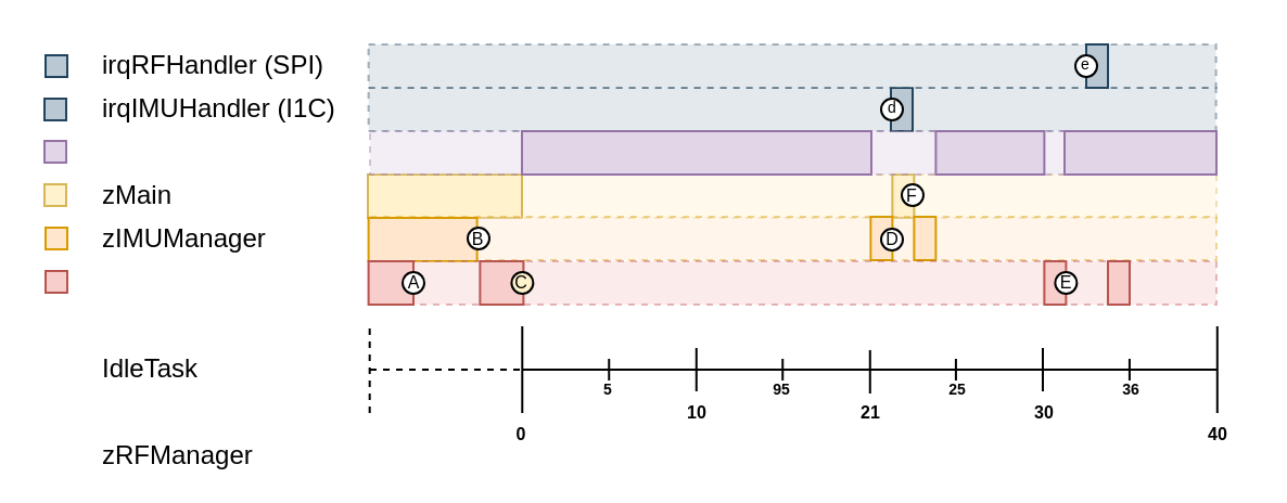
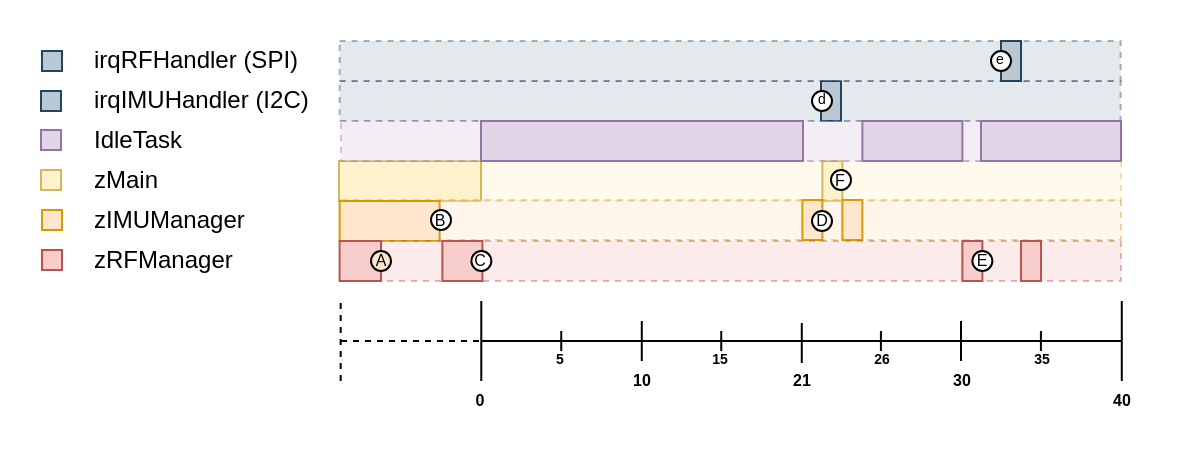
- <mxCell id="31" value="irqIMUHandler (I1C)" style="text;html=1;strokeColor=none;fillColor=none;align=left;verticalAlign=middle;whiteSpace=wrap;rounded=0;" parent="1" vertex="1"><mxGeometry x="45" y="40" width="125" height="20" as="geometry" /></mxCell>
+ <mxCell id="31" value="irqIMUHandler (I2C)" style="text;html=1;strokeColor=none;fillColor=none;align=left;verticalAlign=middle;whiteSpace=wrap;rounded=0;" parent="1" vertex="1"><mxGeometry x="45" y="40" width="125" height="20" as="geometry" /></mxCell>
- <mxCell id="55" value="A" style="ellipse;whiteSpace=wrap;html=1;aspect=fixed;fontSize=8;spacingRight=-1;" parent="1" vertex="1"><mxGeometry x="185" y="125" width="10" height="10" as="geometry" /></mxCell>
+ <mxCell id="55" value="A" style="ellipse;whiteSpace=wrap;html=1;aspect=fixed;fontSize=8;spacingRight=-1;fillColor=#ffe6cc;" parent="1" vertex="1"><mxGeometry x="185" y="125" width="10" height="10" as="geometry" /></mxCell>
- <mxCell id="56" value="C" style="ellipse;whiteSpace=wrap;html=1;aspect=fixed;fontSize=8;align=center;verticalAlign=middle;spacingRight=0;spacingLeft=0;fillColor=#fff2cc;" parent="1" vertex="1"><mxGeometry x="235.19" y="125" width="10" height="10" as="geometry" /></mxCell>
+ <mxCell id="56" value="C" style="ellipse;whiteSpace=wrap;html=1;aspect=fixed;fontSize=8;align=center;verticalAlign=middle;spacingRight=0;spacingLeft=0;" parent="1" vertex="1"><mxGeometry x="235.19" y="125" width="10" height="10" as="geometry" /></mxCell>
- <mxCell id="58" value="IdleTask" style="text;html=1;strokeColor=none;fillColor=none;align=left;verticalAlign=middle;whiteSpace=wrap;rounded=0;" vertex="1" parent="1"><mxGeometry x="45.19" y="160" width="45" height="20" as="geometry" /></mxCell>
+ <mxCell id="58" value="IdleTask" style="text;html=1;strokeColor=none;fillColor=none;align=left;verticalAlign=middle;whiteSpace=wrap;rounded=0;" vertex="1" parent="1"><mxGeometry x="45.19" y="60" width="45" height="20" as="geometry" /></mxCell>
- <mxCell id="26" value="95" style="text;html=1;strokeColor=none;fillColor=none;align=center;verticalAlign=middle;whiteSpace=wrap;rounded=0;fontSize=7;fontStyle=1" parent="1" vertex="1"><mxGeometry x="350.39" y="170" width="19.6" height="20" as="geometry" /></mxCell>
+ <mxCell id="26" value="15" style="text;html=1;strokeColor=none;fillColor=none;align=center;verticalAlign=middle;whiteSpace=wrap;rounded=0;fontSize=7;fontStyle=1" parent="1" vertex="1"><mxGeometry x="350.39" y="170" width="19.6" height="20" as="geometry" /></mxCell>
- <mxCell id="27" value="25" style="text;html=1;strokeColor=none;fillColor=none;align=center;verticalAlign=middle;whiteSpace=wrap;rounded=0;fontSize=7;fontStyle=1" parent="1" vertex="1"><mxGeometry x="430.59" y="170" width="19.6" height="20" as="geometry" /></mxCell>
+ <mxCell id="27" value="26" style="text;html=1;strokeColor=none;fillColor=none;align=center;verticalAlign=middle;whiteSpace=wrap;rounded=0;fontSize=7;fontStyle=1" parent="1" vertex="1"><mxGeometry x="430.59" y="170" width="19.6" height="20" as="geometry" /></mxCell>
- <mxCell id="28" value="36" style="text;html=1;strokeColor=none;fillColor=none;align=center;verticalAlign=middle;whiteSpace=wrap;rounded=0;fontSize=7;fontStyle=1" parent="1" vertex="1"><mxGeometry x="510.59" y="170" width="19.6" height="20" as="geometry" /></mxCell>
+ <mxCell id="28" value="35" style="text;html=1;strokeColor=none;fillColor=none;align=center;verticalAlign=middle;whiteSpace=wrap;rounded=0;fontSize=7;fontStyle=1" parent="1" vertex="1"><mxGeometry x="510.59" y="170" width="19.6" height="20" as="geometry" /></mxCell>
- <mxCell id="10" value="zRFManager" style="text;html=1;strokeColor=none;fillColor=none;align=left;verticalAlign=middle;whiteSpace=wrap;rounded=0;" parent="1" vertex="1"><mxGeometry x="45.19" y="200" width="85" height="20" as="geometry" /></mxCell>
+ <mxCell id="10" value="zRFManager" style="text;html=1;strokeColor=none;fillColor=none;align=left;verticalAlign=middle;whiteSpace=wrap;rounded=0;" parent="1" vertex="1"><mxGeometry x="45.19" y="120" width="85" height="20" as="geometry" /></mxCell>
